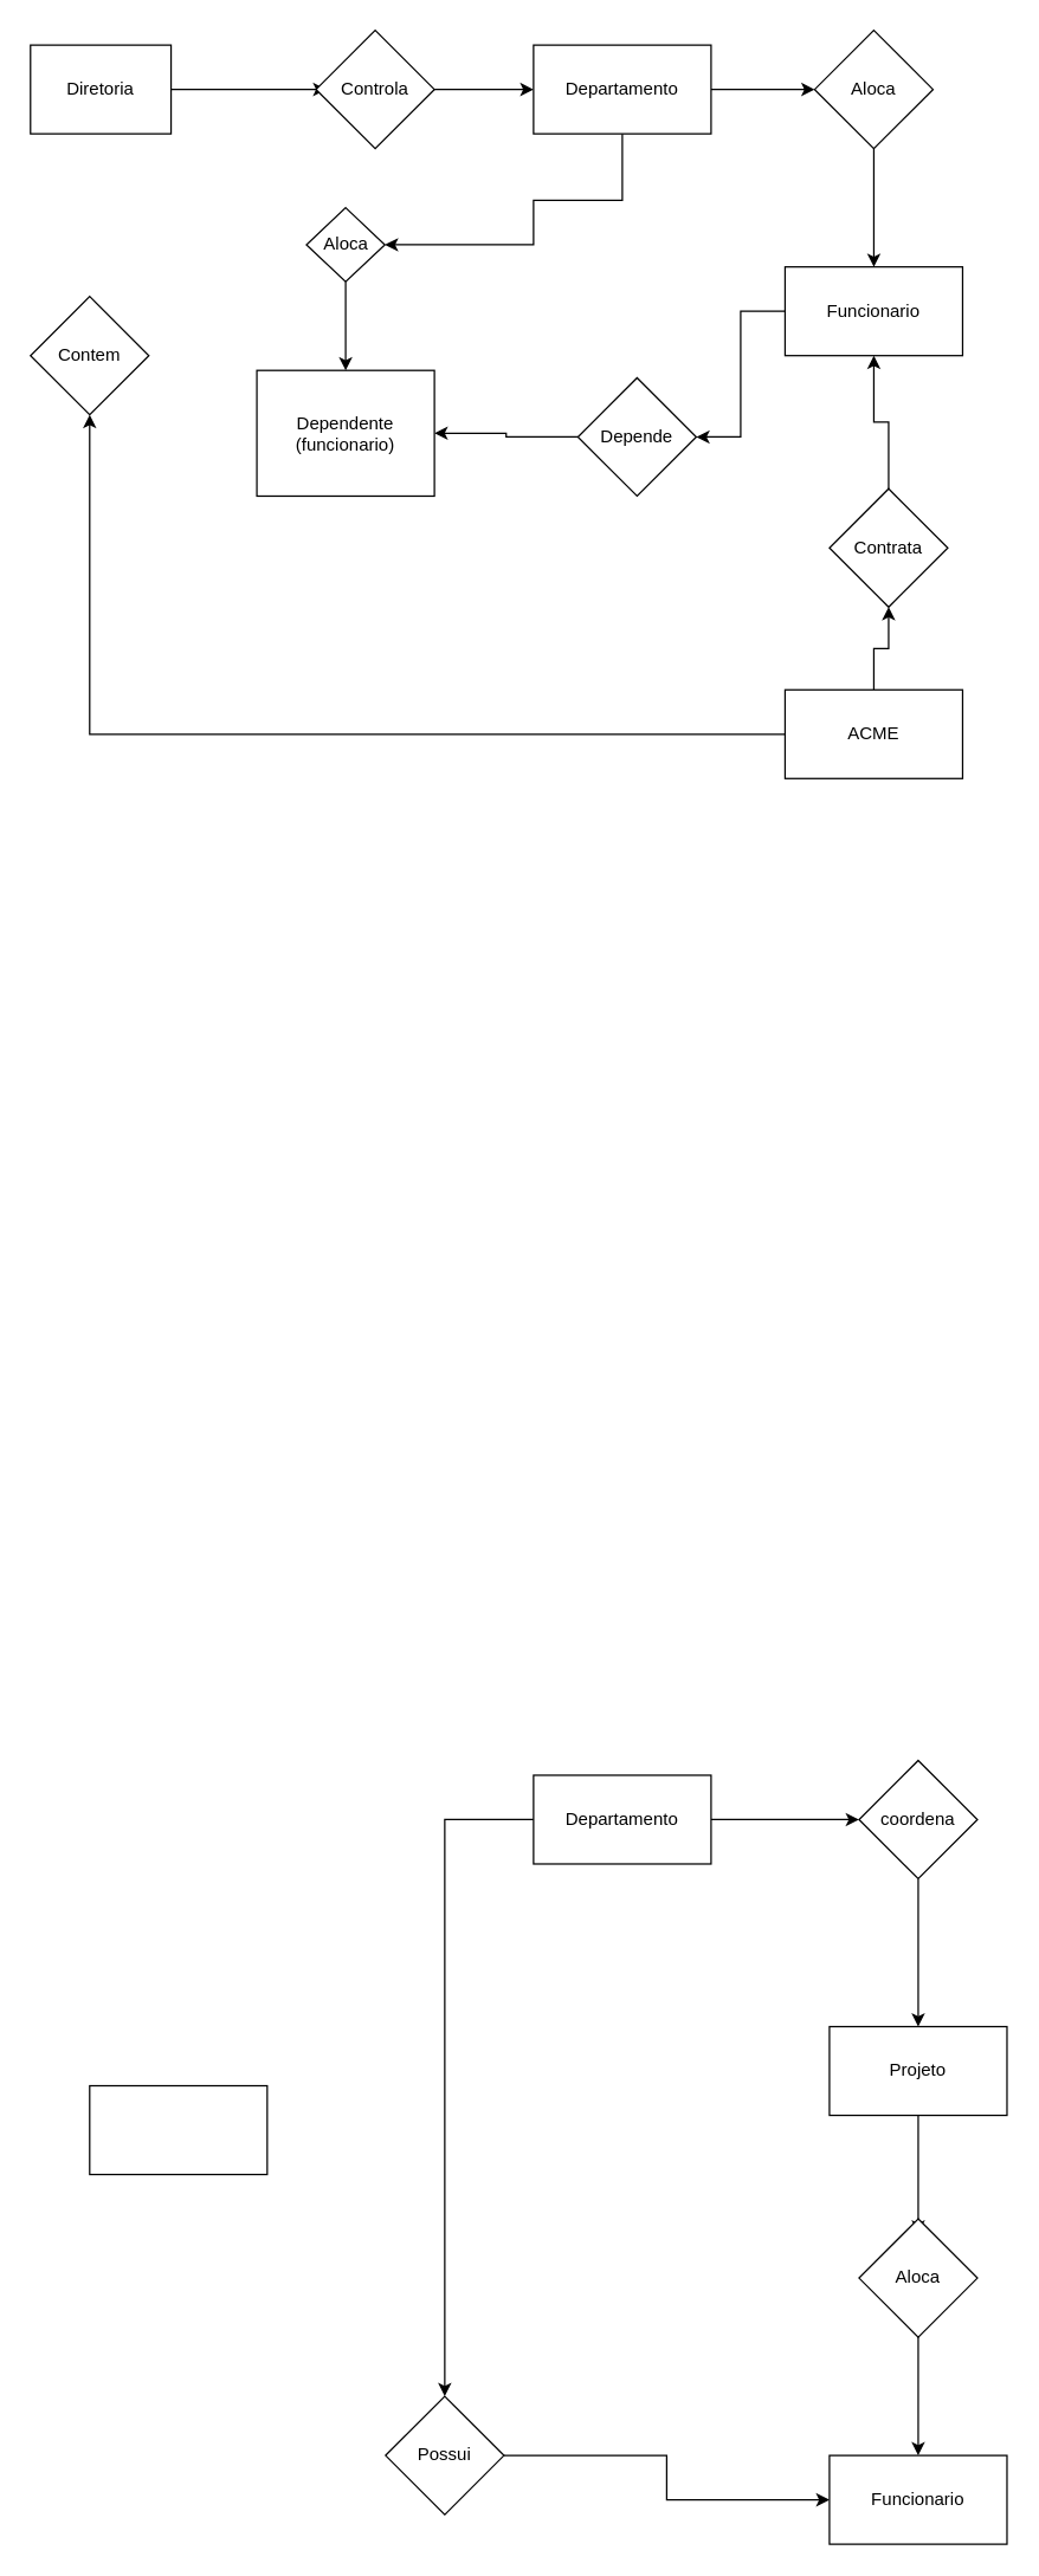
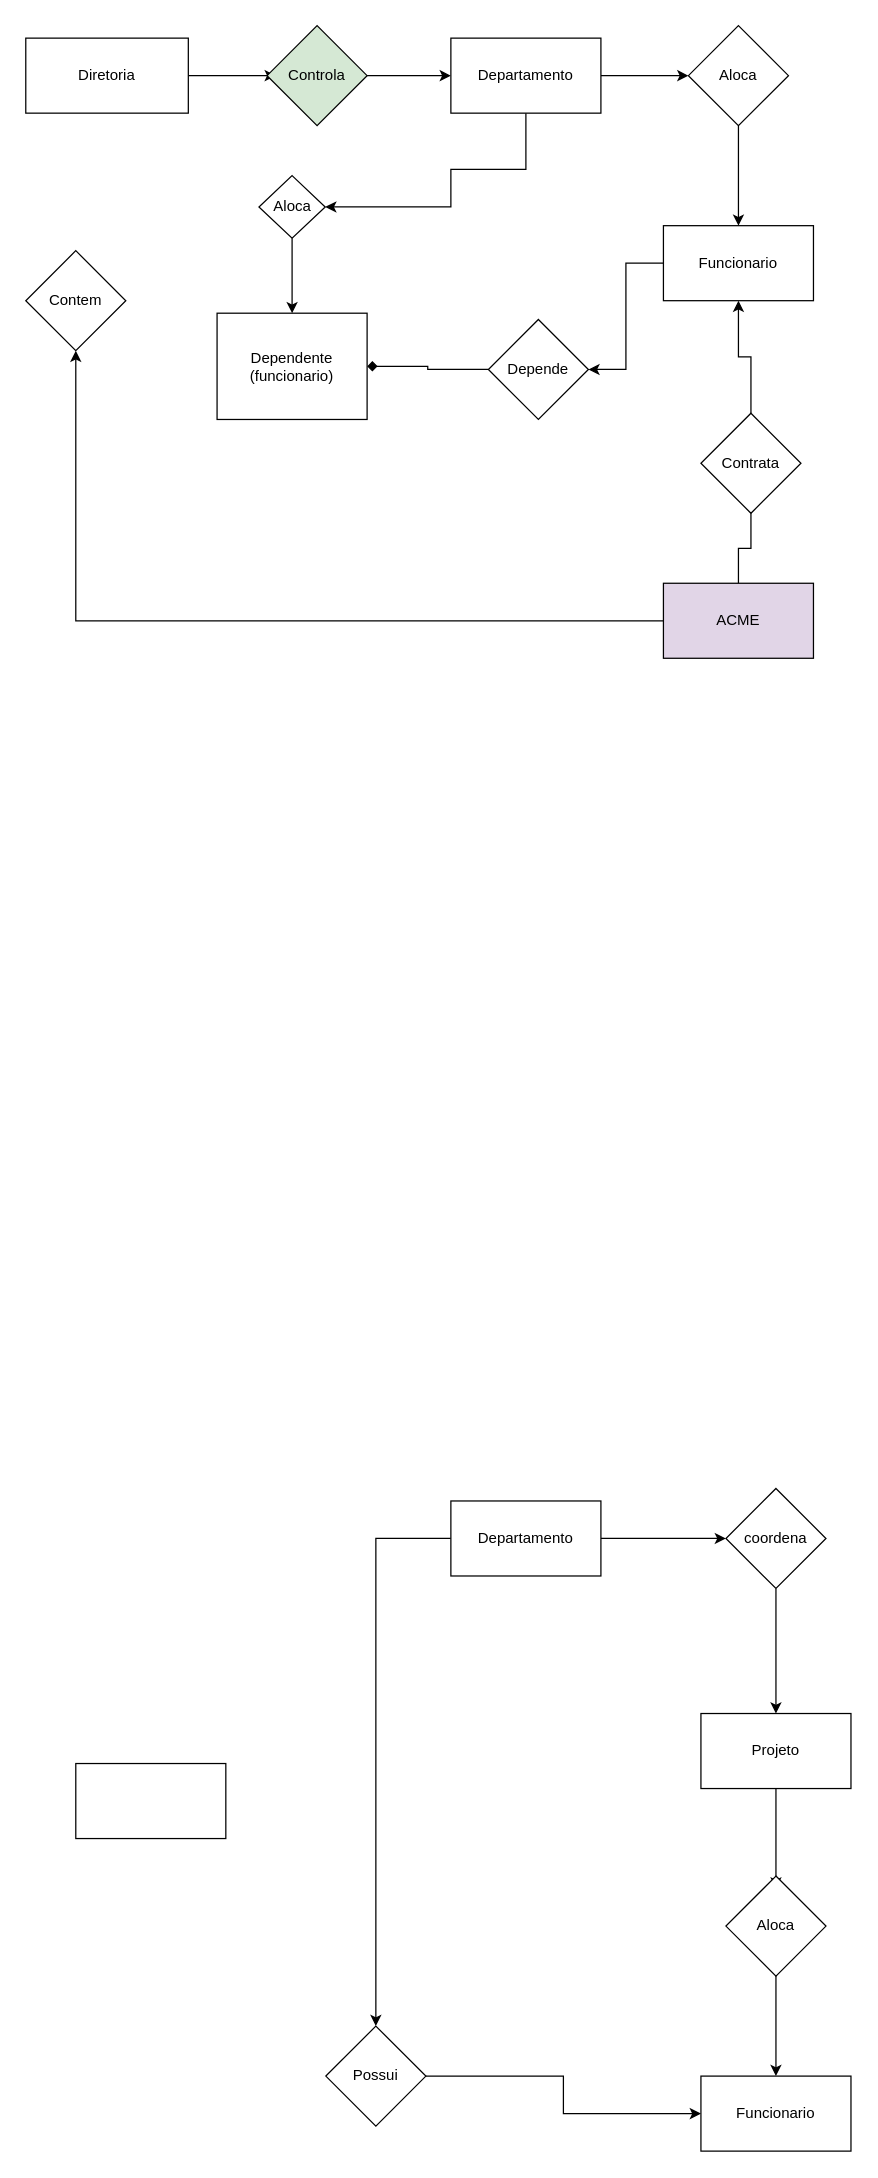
- <mxCell id="3" value="Diretoria" style="rounded=0;whiteSpace=wrap;html=1;" vertex="1" parent="1"><mxGeometry x="20" y="30" width="95" height="60" as="geometry" /></mxCell>
+ <mxCell id="3" value="Diretoria" style="rounded=0;whiteSpace=wrap;html=1;" vertex="1" parent="1"><mxGeometry x="20" y="30" width="130" height="60" as="geometry" /></mxCell>
- <mxCell id="5" value="Controla" style="rhombus;whiteSpace=wrap;html=1;" vertex="1" parent="1"><mxGeometry x="213" y="20" width="80" height="80" as="geometry" /></mxCell>
+ <mxCell id="5" value="Controla" style="rhombus;whiteSpace=wrap;html=1;fillColor=#d5e8d4;" vertex="1" parent="1"><mxGeometry x="213" y="20" width="80" height="80" as="geometry" /></mxCell>
- <mxCell id="18" style="edgeStyle=orthogonalEdgeStyle;rounded=0;orthogonalLoop=1;jettySize=auto;html=1;entryX=1;entryY=0.5;entryDx=0;entryDy=0;" edge="1" parent="1" source="19" target="20"><mxGeometry relative="1" as="geometry" /></mxCell>
+ <mxCell id="18" style="edgeStyle=orthogonalEdgeStyle;rounded=0;orthogonalLoop=1;jettySize=auto;html=1;entryX=1;entryY=0.5;entryDx=0;entryDy=0;endArrow=diamond;" edge="1" parent="1" source="19" target="20"><mxGeometry relative="1" as="geometry" /></mxCell>
- <mxCell id="15" style="edgeStyle=orthogonalEdgeStyle;rounded=0;orthogonalLoop=1;jettySize=auto;html=1;entryX=0.5;entryY=1;entryDx=0;entryDy=0;" edge="1" parent="1" source="17" target="14"><mxGeometry relative="1" as="geometry" /></mxCell>
+ <mxCell id="15" style="edgeStyle=orthogonalEdgeStyle;rounded=0;orthogonalLoop=1;jettySize=auto;html=1;entryX=0.5;entryY=1;entryDx=0;entryDy=0;endArrow=none;" edge="1" parent="1" source="17" target="14"><mxGeometry relative="1" as="geometry" /></mxCell>
- <mxCell id="17" value="ACME" style="rounded=0;whiteSpace=wrap;html=1;" vertex="1" parent="1"><mxGeometry x="530" y="466" width="120" height="60" as="geometry" /></mxCell>
+ <mxCell id="17" value="ACME" style="rounded=0;whiteSpace=wrap;html=1;fillColor=#e1d5e7;" vertex="1" parent="1"><mxGeometry x="530" y="466" width="120" height="60" as="geometry" /></mxCell>
